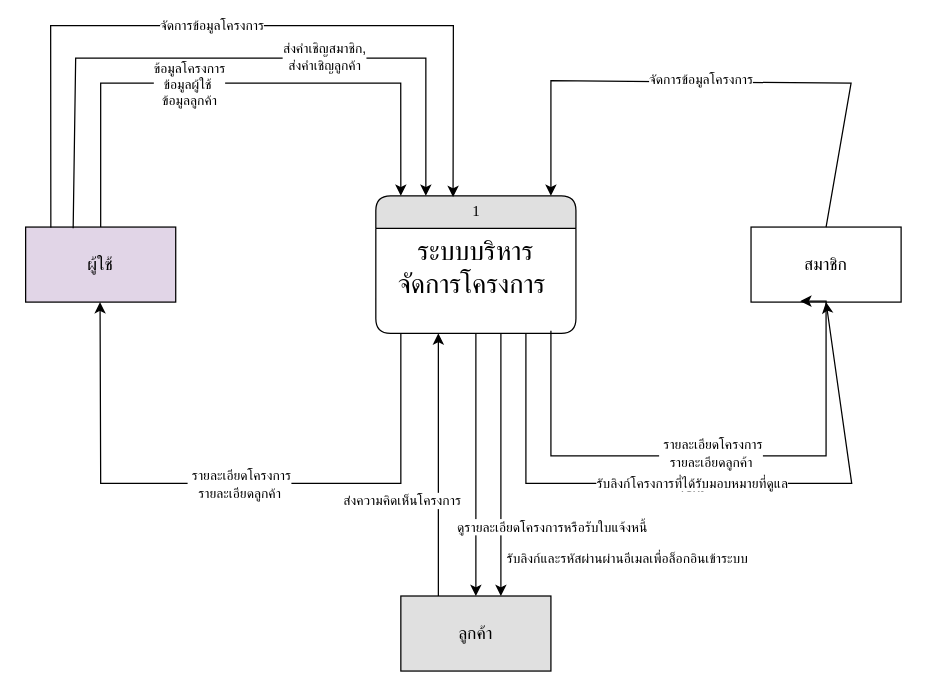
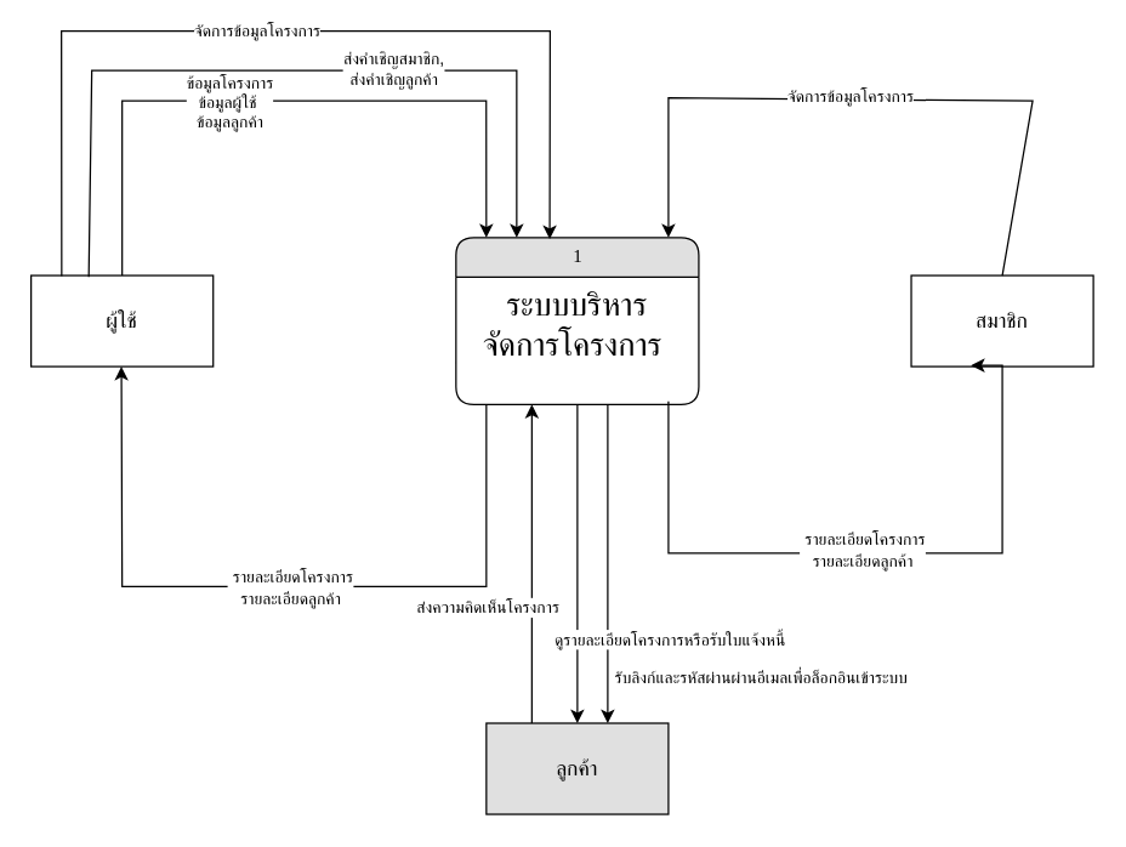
- <mxCell id="7" value="&lt;span style=&quot;font-size: 14px; text-wrap-mode: nowrap;&quot;&gt;ผู้ใช้&lt;/span&gt;" style="whiteSpace=wrap;html=1;fillColor=#e1d5e7;" vertex="1" parent="1"><mxGeometry x="20" y="181" width="120" height="60" as="geometry" /></mxCell>
+ <mxCell id="7" value="&lt;span style=&quot;font-size: 14px; text-wrap-mode: nowrap;&quot;&gt;ผู้ใช้&lt;/span&gt;" style="whiteSpace=wrap;html=1;" vertex="1" parent="1"><mxGeometry x="20" y="181" width="120" height="60" as="geometry" /></mxCell>
- <mxCell id="18" value="" style="endArrow=classic;html=1;rounded=0;entryX=0.5;entryY=1;entryDx=0;entryDy=0;exitX=0.75;exitY=1;exitDx=0;exitDy=0;" edge="1" parent="1" source="3" target="8"><mxGeometry width="50" height="50" relative="1" as="geometry"><mxPoint x="430" y="266" as="sourcePoint" /><mxPoint x="730" y="276" as="targetPoint" /><Array as="points"><mxPoint x="420" y="386" /><mxPoint x="680.5" y="386" /></Array></mxGeometry></mxCell>
- <mxCell id="19" value="Text" style="edgeLabel;html=1;align=center;verticalAlign=middle;resizable=0;points=[];" vertex="1" connectable="0" parent="18"><mxGeometry x="-0.047" y="-2" relative="1" as="geometry"><mxPoint as="offset" /></mxGeometry></mxCell>
- <mxCell id="20" value="&lt;span style=&quot;color: rgb(0, 0, 0); font-family: Helvetica; font-size: 11px; font-style: normal; font-variant-ligatures: normal; font-variant-caps: normal; font-weight: 400; letter-spacing: normal; orphans: 2; text-align: center; text-indent: 0px; text-transform: none; widows: 2; word-spacing: 0px; -webkit-text-stroke-width: 0px; white-space: nowrap; background-color: rgb(255, 255, 255); text-decoration-thickness: initial; text-decoration-style: initial; text-decoration-color: initial; display: inline !important; float: none;&quot;&gt;รับลิงก์โครงการที่ได้รับมอบหมายที่ดูแล&lt;/span&gt;" style="edgeLabel;html=1;align=center;verticalAlign=middle;resizable=0;points=[];" vertex="1" connectable="0" parent="18"><mxGeometry x="-0.045" y="1" relative="1" as="geometry"><mxPoint as="offset" /></mxGeometry></mxCell>
